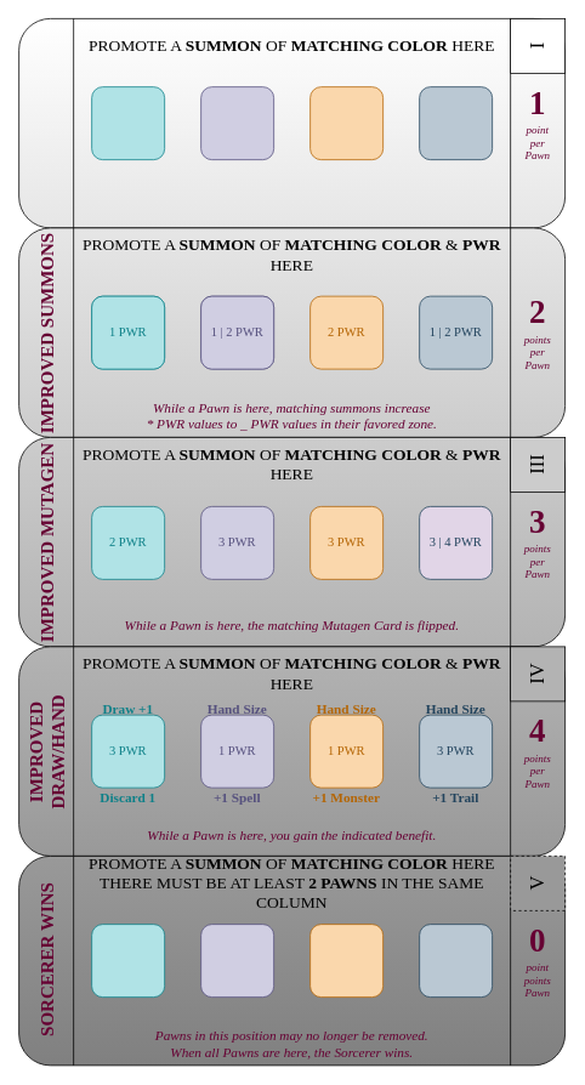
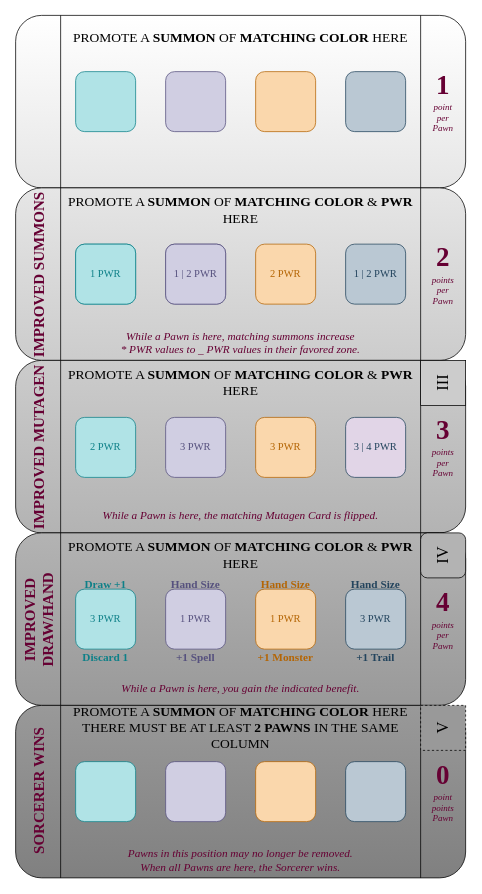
- <mxCell id="16" value="&lt;font style=&quot;font-size: 22px;&quot;&gt;I&lt;/font&gt;" style="whiteSpace=wrap;html=1;aspect=fixed;labelBackgroundColor=none;labelBorderColor=none;fontSize=22;fontColor=#000000;fillColor=#FFFFFF;gradientColor=none;verticalAlign=middle;horizontal=0;fontFamily=Luxurious Roman;fontSource=https%3A%2F%2Ffonts.googleapis.com%2Fcss%3Ffamily%3DLuxurious%2BRoman;fontStyle=0" parent="1" vertex="1"><mxGeometry x="560" y="20" width="60" height="60" as="geometry" /></mxCell>
- <mxCell id="27" value="&lt;font style=&quot;font-size: 22px;&quot;&gt;&lt;font style=&quot;font-size: 22px;&quot;&gt;IV&lt;/font&gt;&lt;br style=&quot;font-size: 22px;&quot;&gt;&lt;/font&gt;" style="whiteSpace=wrap;html=1;aspect=fixed;labelBackgroundColor=none;labelBorderColor=none;fontSize=22;fontColor=#000000;fillColor=#B3B3B3;gradientColor=none;verticalAlign=middle;horizontal=0;fontFamily=Luxurious Roman;fontSource=https%3A%2F%2Ffonts.googleapis.com%2Fcss%3Ffamily%3DLuxurious%2BRoman;fontStyle=0" parent="1" vertex="1"><mxGeometry x="560" y="710" width="60" height="60" as="geometry" /></mxCell>
+ <mxCell id="27" value="&lt;font style=&quot;font-size: 22px;&quot;&gt;&lt;font style=&quot;font-size: 22px;&quot;&gt;IV&lt;/font&gt;&lt;br style=&quot;font-size: 22px;&quot;&gt;&lt;/font&gt;" style="whiteSpace=wrap;html=1;aspect=fixed;labelBackgroundColor=none;labelBorderColor=none;fontSize=22;fontColor=#000000;fillColor=#B3B3B3;gradientColor=none;verticalAlign=middle;horizontal=0;fontFamily=Luxurious Roman;fontSource=https%3A%2F%2Ffonts.googleapis.com%2Fcss%3Ffamily%3DLuxurious%2BRoman;fontStyle=0;rounded=1;" parent="1" vertex="1"><mxGeometry x="560" y="710" width="60" height="60" as="geometry" /></mxCell>
